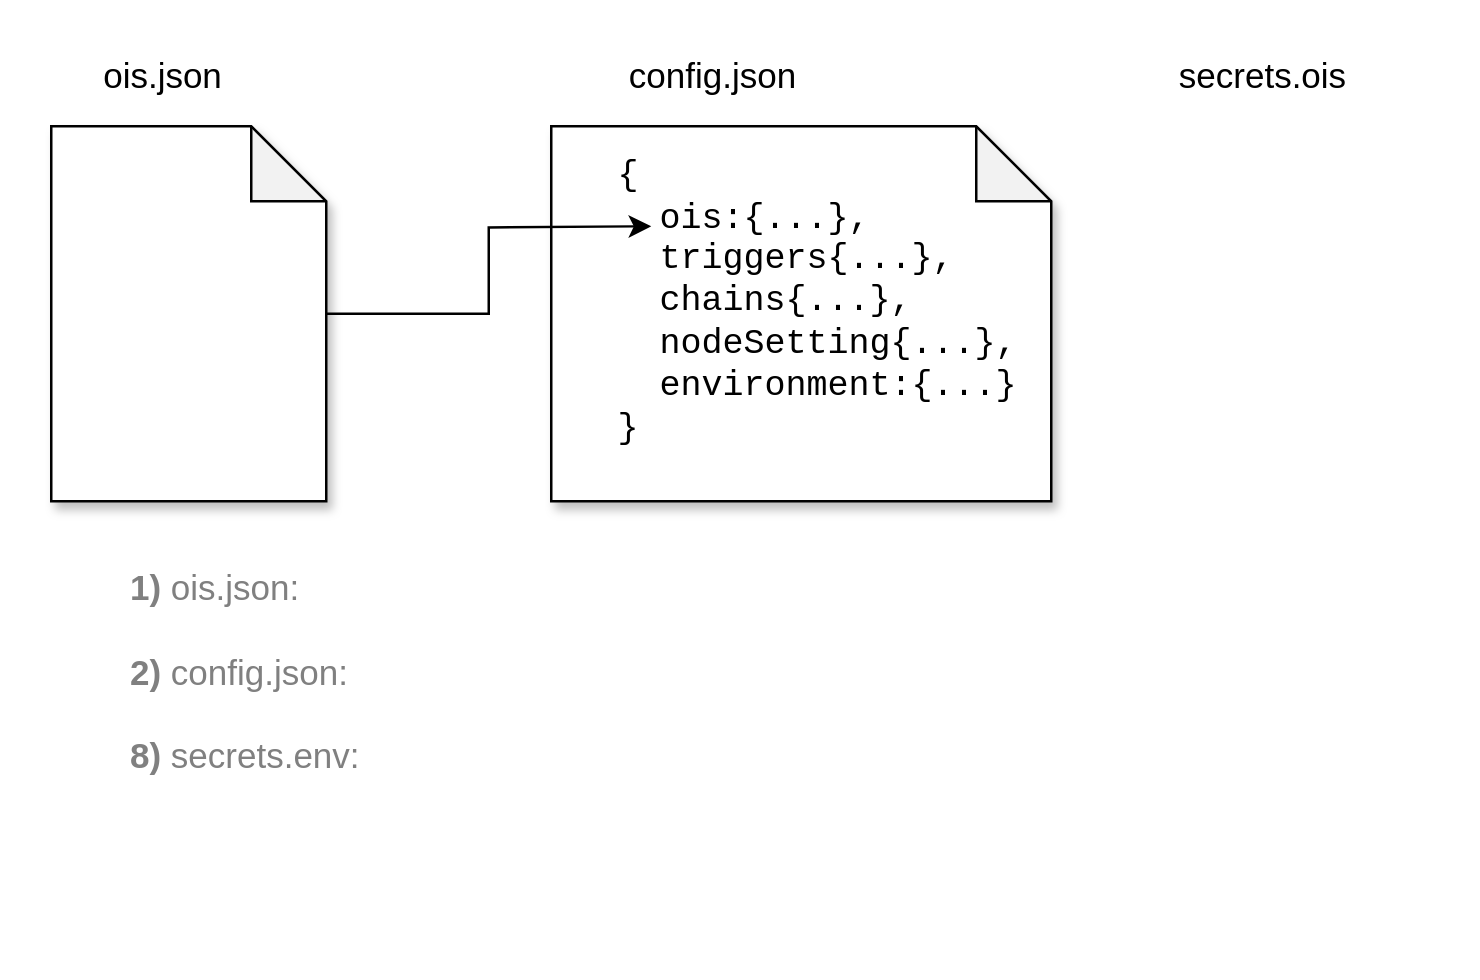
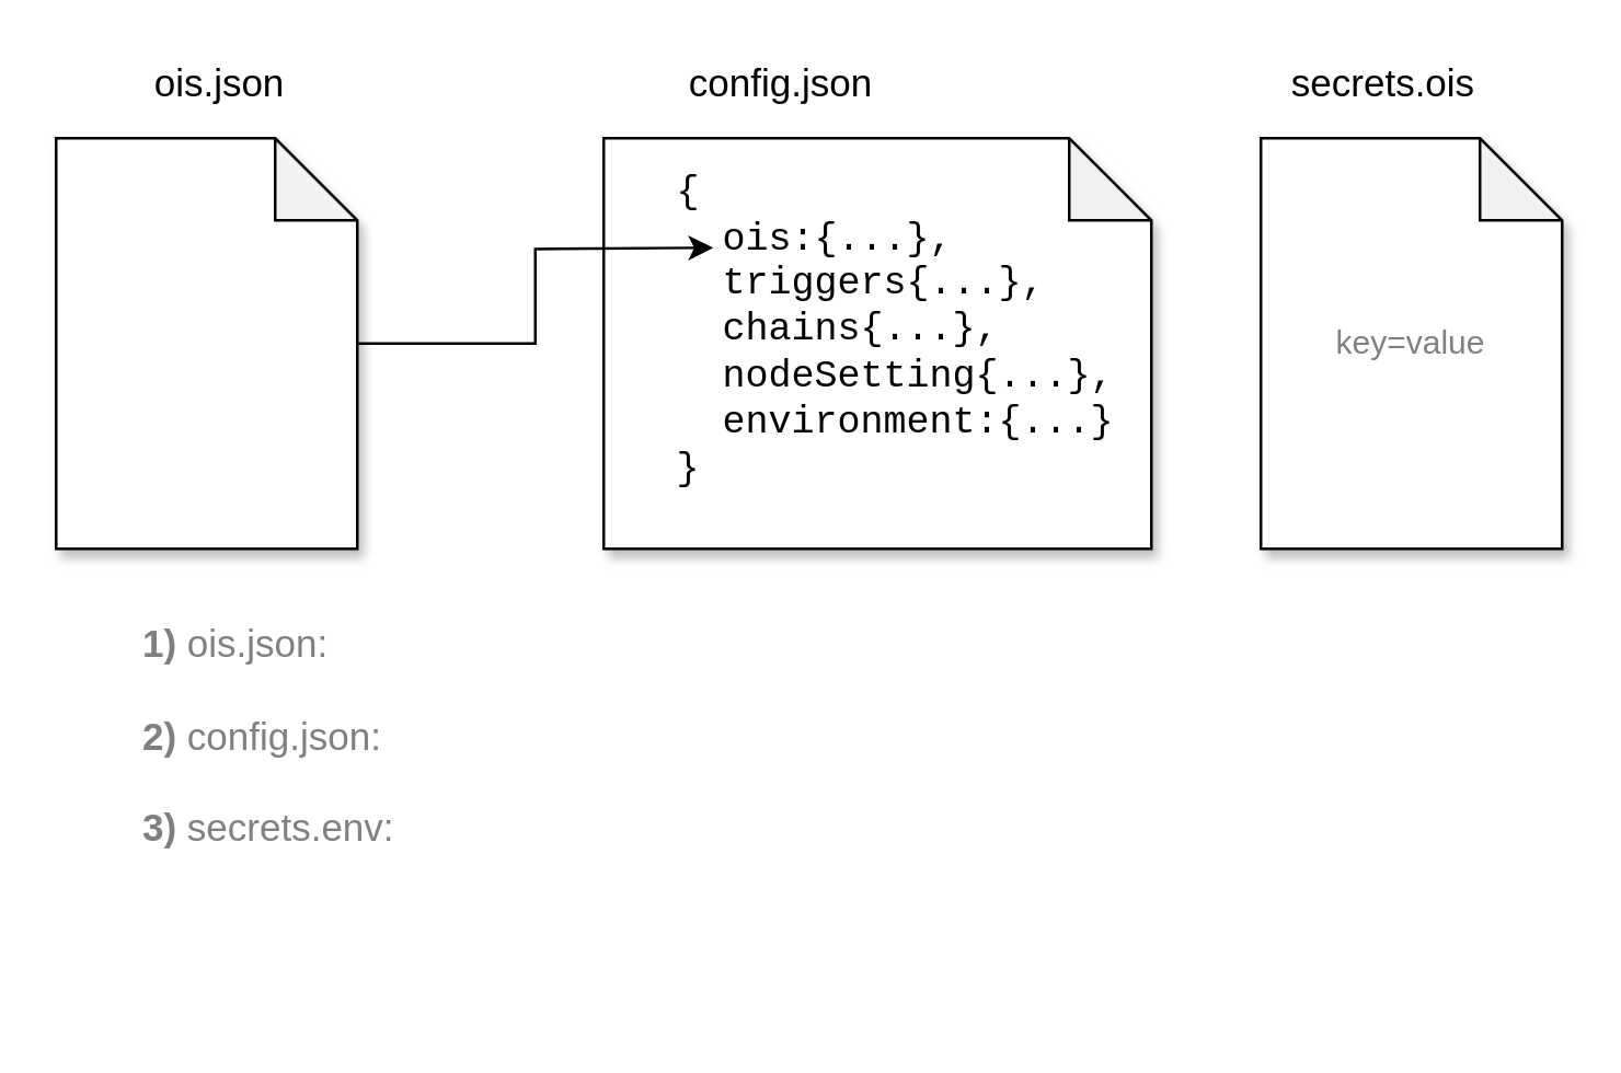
- <mxCell id="6" value="&lt;font style=&quot;font-size: 14px&quot;&gt;ois.json&lt;/font&gt;" style="text;html=1;strokeColor=none;fillColor=none;align=center;verticalAlign=middle;whiteSpace=wrap;rounded=0;" vertex="1" parent="1"><mxGeometry x="30" y="20" width="70" height="20" as="geometry" /></mxCell>
+ <mxCell id="6" value="&lt;font style=&quot;font-size: 14px&quot;&gt;ois.json&lt;/font&gt;" style="text;html=1;strokeColor=none;fillColor=none;align=center;verticalAlign=middle;whiteSpace=wrap;rounded=0;" vertex="1" parent="1"><mxGeometry x="45" y="20" width="70" height="20" as="geometry" /></mxCell>
+ <mxCell id="9" value="key=value" style="shape=note;whiteSpace=wrap;html=1;backgroundOutline=1;darkOpacity=0.05;shadow=1;fontColor=#808080;" vertex="1" parent="1"><mxGeometry x="460" y="50" width="110" height="150" as="geometry" /></mxCell>
- <mxCell id="2" value="&lt;font style=&quot;font-size: 14px&quot;&gt;&lt;font style=&quot;font-size: 14px&quot; color=&quot;#808080&quot;&gt;&lt;font style=&quot;font-size: 14px&quot;&gt;&lt;font style=&quot;font-size: 14px&quot;&gt;&lt;b style=&quot;font-size: 14px&quot;&gt;1)&lt;/b&gt;&amp;nbsp;ois.json:&lt;br style=&quot;font-size: 14px&quot;&gt;&lt;/font&gt;&lt;br style=&quot;font-size: 14px&quot;&gt;&lt;font style=&quot;font-size: 14px&quot;&gt;&lt;b style=&quot;font-size: 14px&quot;&gt;2)&lt;/b&gt;&amp;nbsp;config.json:&lt;br style=&quot;font-size: 14px&quot;&gt;&lt;/font&gt;&lt;br style=&quot;font-size: 14px&quot;&gt;&lt;/font&gt;&lt;font style=&quot;font-size: 14px&quot;&gt;&lt;font style=&quot;font-size: 14px&quot;&gt;&lt;b style=&quot;font-size: 14px&quot;&gt;8)&lt;/b&gt;&amp;nbsp;secrets.env:&amp;nbsp;&lt;/font&gt;&lt;/font&gt;&lt;/font&gt;&lt;/font&gt;&lt;font style=&quot;font-size: 14px&quot; color=&quot;#000000&quot;&gt;&lt;br style=&quot;font-size: 14px&quot;&gt;&lt;/font&gt;" style="text;html=1;strokeColor=none;fillColor=none;align=left;verticalAlign=top;whiteSpace=wrap;rounded=0;fontSize=14;fontColor=#3333FF;" vertex="1" parent="1"><mxGeometry x="50" y="220" width="510" height="150" as="geometry" /></mxCell>
+ <mxCell id="2" value="&lt;font style=&quot;font-size: 14px&quot;&gt;&lt;font style=&quot;font-size: 14px&quot; color=&quot;#808080&quot;&gt;&lt;font style=&quot;font-size: 14px&quot;&gt;&lt;font style=&quot;font-size: 14px&quot;&gt;&lt;b style=&quot;font-size: 14px&quot;&gt;1)&lt;/b&gt;&amp;nbsp;ois.json:&lt;br style=&quot;font-size: 14px&quot;&gt;&lt;/font&gt;&lt;br style=&quot;font-size: 14px&quot;&gt;&lt;font style=&quot;font-size: 14px&quot;&gt;&lt;b style=&quot;font-size: 14px&quot;&gt;2)&lt;/b&gt;&amp;nbsp;config.json:&lt;br style=&quot;font-size: 14px&quot;&gt;&lt;/font&gt;&lt;br style=&quot;font-size: 14px&quot;&gt;&lt;/font&gt;&lt;font style=&quot;font-size: 14px&quot;&gt;&lt;font style=&quot;font-size: 14px&quot;&gt;&lt;b style=&quot;font-size: 14px&quot;&gt;3)&lt;/b&gt;&amp;nbsp;secrets.env:&amp;nbsp;&lt;/font&gt;&lt;/font&gt;&lt;/font&gt;&lt;/font&gt;&lt;font style=&quot;font-size: 14px&quot; color=&quot;#000000&quot;&gt;&lt;br style=&quot;font-size: 14px&quot;&gt;&lt;/font&gt;" style="text;html=1;strokeColor=none;fillColor=none;align=left;verticalAlign=top;whiteSpace=wrap;rounded=0;fontSize=14;fontColor=#3333FF;" vertex="1" parent="1"><mxGeometry x="50" y="220" width="510" height="150" as="geometry" /></mxCell>
